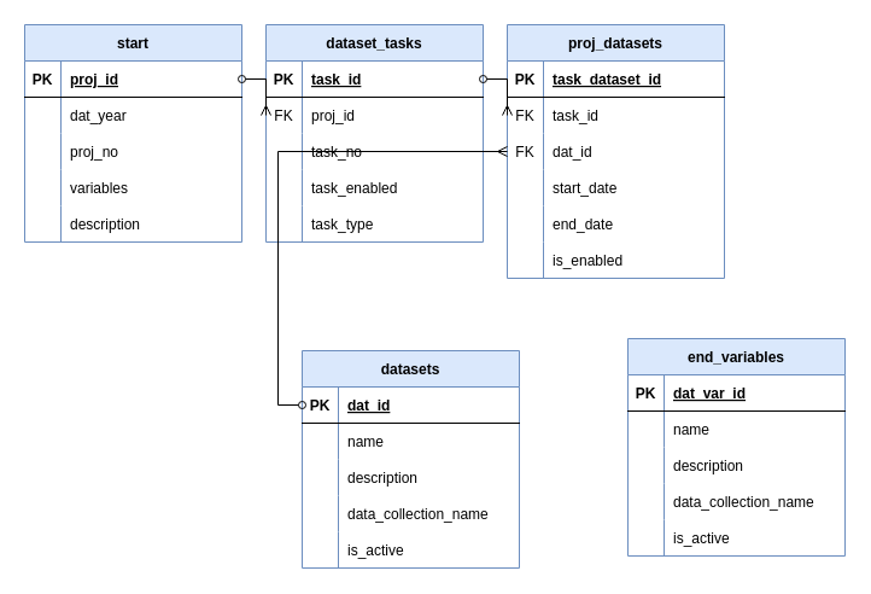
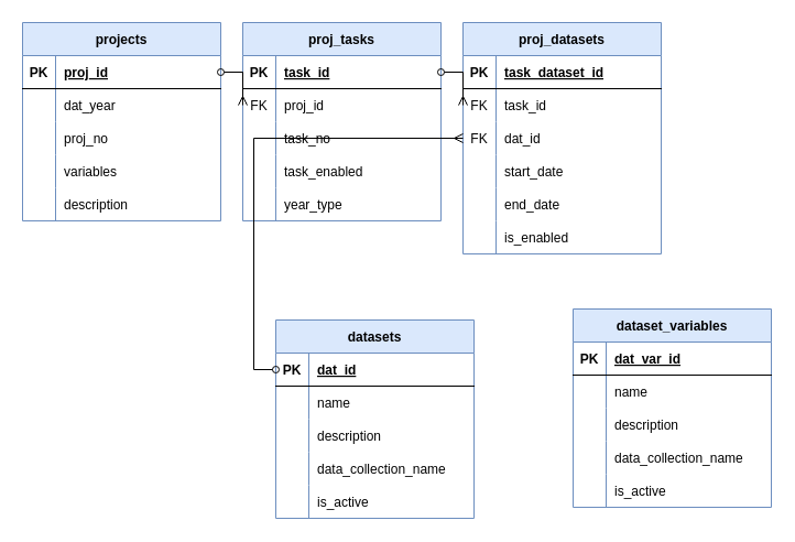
- <mxCell id="2" value="start" style="shape=table;startSize=30;container=1;collapsible=1;childLayout=tableLayout;fixedRows=1;rowLines=0;fontStyle=1;align=center;resizeLast=1;fillColor=#dae8fc;strokeColor=#6c8ebf;" vertex="1" parent="1"><mxGeometry x="20" y="20" width="180" height="180" as="geometry" /></mxCell>
+ <mxCell id="2" value="projects" style="shape=table;startSize=30;container=1;collapsible=1;childLayout=tableLayout;fixedRows=1;rowLines=0;fontStyle=1;align=center;resizeLast=1;fillColor=#dae8fc;strokeColor=#6c8ebf;" vertex="1" parent="1"><mxGeometry x="20" y="20" width="180" height="180" as="geometry" /></mxCell>
- <mxCell id="18" value="dataset_tasks" style="shape=table;startSize=30;container=1;collapsible=1;childLayout=tableLayout;fixedRows=1;rowLines=0;fontStyle=1;align=center;resizeLast=1;fillColor=#dae8fc;strokeColor=#6c8ebf;" vertex="1" parent="1"><mxGeometry x="220" y="20" width="180" height="180" as="geometry" /></mxCell>
+ <mxCell id="18" value="proj_tasks" style="shape=table;startSize=30;container=1;collapsible=1;childLayout=tableLayout;fixedRows=1;rowLines=0;fontStyle=1;align=center;resizeLast=1;fillColor=#dae8fc;strokeColor=#6c8ebf;" vertex="1" parent="1"><mxGeometry x="220" y="20" width="180" height="180" as="geometry" /></mxCell>
- <mxCell id="33" value="task_type" style="shape=partialRectangle;connectable=0;fillColor=none;top=0;left=0;bottom=0;right=0;align=left;spacingLeft=6;overflow=hidden;" vertex="1" parent="31"><mxGeometry x="30" width="150" height="30" as="geometry"><mxRectangle width="150" height="30" as="alternateBounds" /></mxGeometry></mxCell>
+ <mxCell id="33" value="year_type" style="shape=partialRectangle;connectable=0;fillColor=none;top=0;left=0;bottom=0;right=0;align=left;spacingLeft=6;overflow=hidden;" vertex="1" parent="31"><mxGeometry x="30" width="150" height="30" as="geometry"><mxRectangle width="150" height="30" as="alternateBounds" /></mxGeometry></mxCell>
- <mxCell id="72" value="end_variables" style="shape=table;startSize=30;container=1;collapsible=1;childLayout=tableLayout;fixedRows=1;rowLines=0;fontStyle=1;align=center;resizeLast=1;fillColor=#dae8fc;strokeColor=#6c8ebf;" vertex="1" parent="1"><mxGeometry x="520" y="280" width="180" height="180" as="geometry" /></mxCell>
+ <mxCell id="72" value="dataset_variables" style="shape=table;startSize=30;container=1;collapsible=1;childLayout=tableLayout;fixedRows=1;rowLines=0;fontStyle=1;align=center;resizeLast=1;fillColor=#dae8fc;strokeColor=#6c8ebf;" vertex="1" parent="1"><mxGeometry x="520" y="280" width="180" height="180" as="geometry" /></mxCell>
